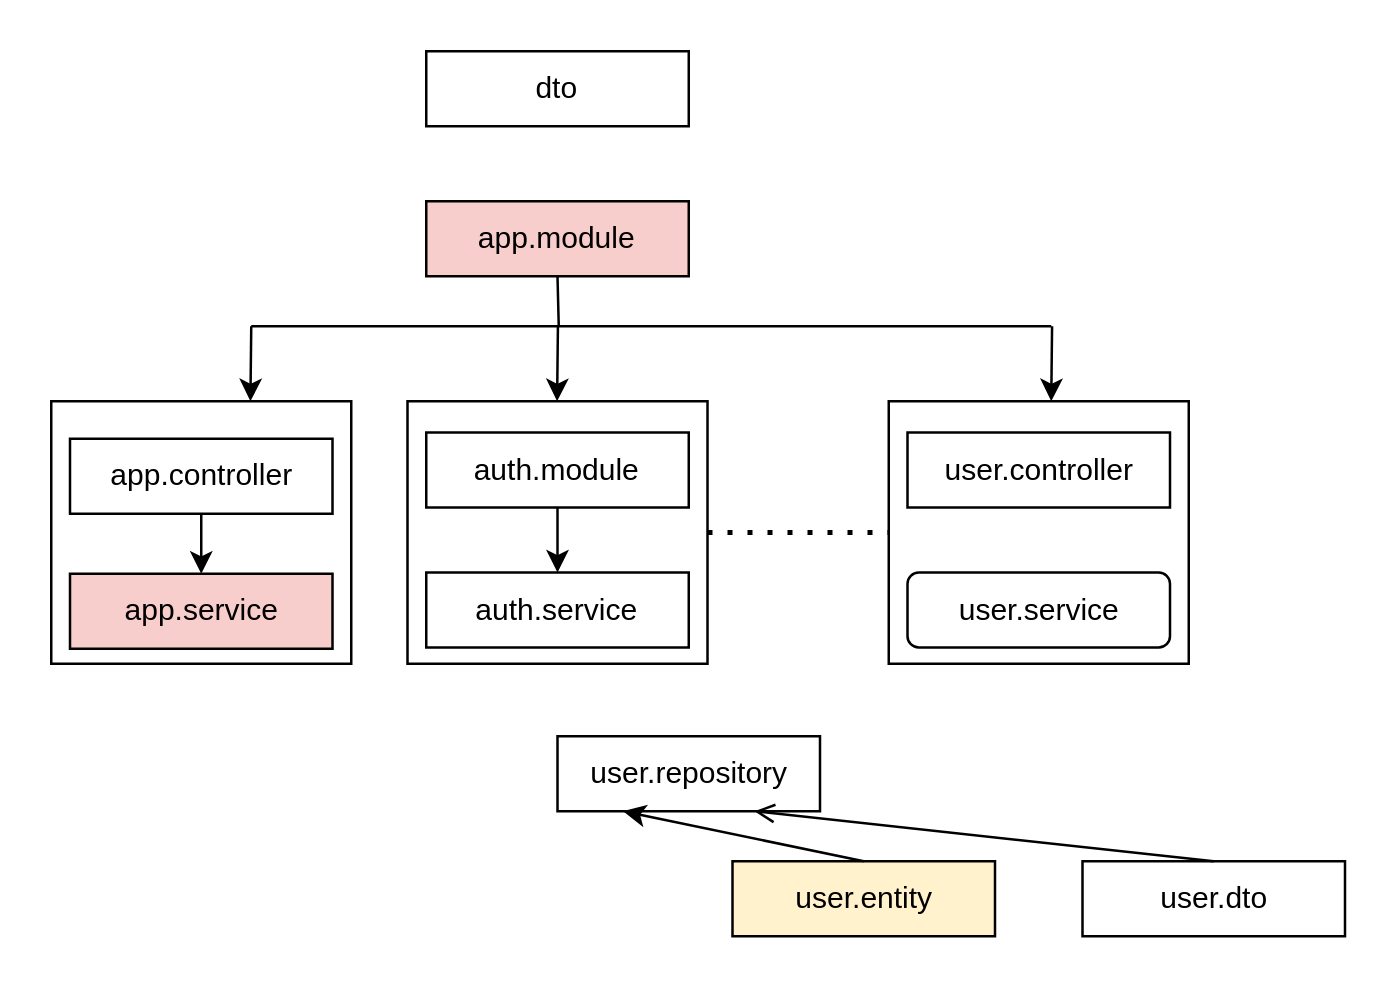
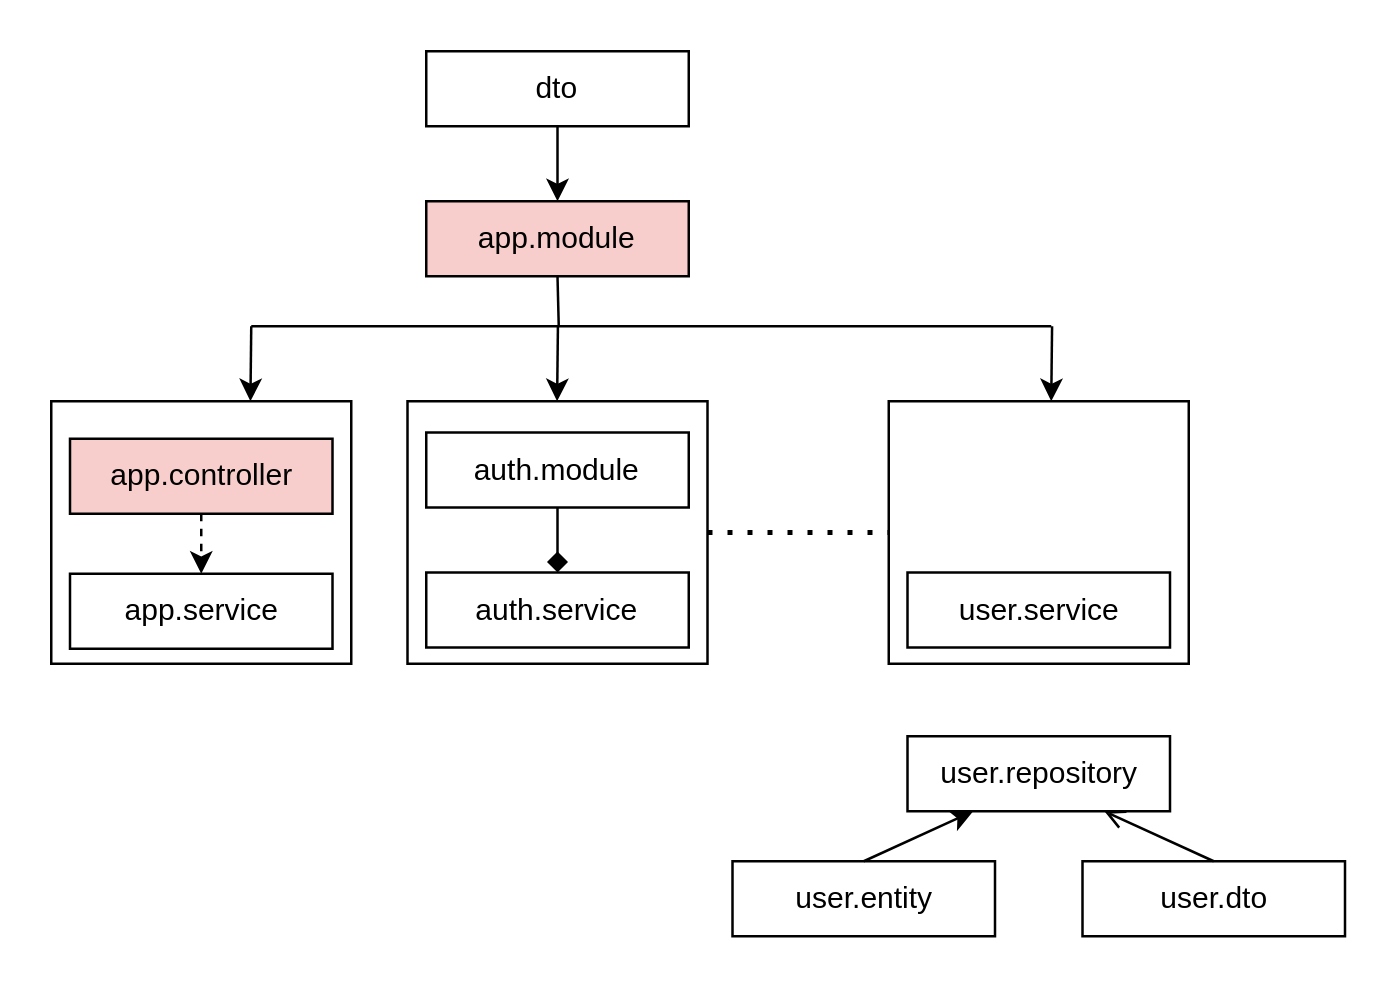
+ <mxCell id="6" value="" style="endArrow=classic;html=1;rounded=0;exitX=0.5;exitY=1;exitDx=0;exitDy=0;entryX=0.5;entryY=0;entryDx=0;entryDy=0;" edge="1" parent="1" source="2" target="3"><mxGeometry width="50" height="50" relative="1" as="geometry"><mxPoint x="360" y="90" as="sourcePoint" /><mxPoint x="410" y="40" as="targetPoint" /></mxGeometry></mxCell>
- <mxCell id="25" value="user.controller" style="rounded=0;whiteSpace=wrap;html=1;" vertex="1" parent="1"><mxGeometry x="362.5" y="172.5" width="105" height="30" as="geometry" /></mxCell>
- <mxCell id="17" value="app.controller" style="rounded=0;whiteSpace=wrap;html=1;" vertex="1" parent="1"><mxGeometry x="27.5" y="175" width="105" height="30" as="geometry" /></mxCell>
+ <mxCell id="17" value="app.controller" style="rounded=0;whiteSpace=wrap;html=1;fillColor=#f8cecc;" vertex="1" parent="1"><mxGeometry x="27.5" y="175" width="105" height="30" as="geometry" /></mxCell>
- <mxCell id="19" value="" style="endArrow=classic;html=1;rounded=0;exitX=0.5;exitY=1;exitDx=0;exitDy=0;" edge="1" parent="1" source="17" target="18"><mxGeometry width="50" height="50" relative="1" as="geometry"><mxPoint x="-22.5" y="205" as="sourcePoint" /><mxPoint x="27.5" y="155" as="targetPoint" /></mxGeometry></mxCell>
+ <mxCell id="19" value="" style="endArrow=classic;html=1;rounded=0;exitX=0.5;exitY=1;exitDx=0;exitDy=0;dashed=1;" edge="1" parent="1" source="17" target="18"><mxGeometry width="50" height="50" relative="1" as="geometry"><mxPoint x="-22.5" y="205" as="sourcePoint" /><mxPoint x="27.5" y="155" as="targetPoint" /></mxGeometry></mxCell>
- <mxCell id="24" value="" style="endArrow=classic;html=1;rounded=0;exitX=0.5;exitY=1;exitDx=0;exitDy=0;entryX=0.5;entryY=0;entryDx=0;entryDy=0;" edge="1" parent="1" source="22" target="23"><mxGeometry width="50" height="50" relative="1" as="geometry"><mxPoint x="310" y="272.5" as="sourcePoint" /><mxPoint x="360" y="222.5" as="targetPoint" /></mxGeometry></mxCell>
+ <mxCell id="24" value="" style="endArrow=diamond;html=1;rounded=0;exitX=0.5;exitY=1;exitDx=0;exitDy=0;entryX=0.5;entryY=0;entryDx=0;entryDy=0;" edge="1" parent="1" source="22" target="23"><mxGeometry width="50" height="50" relative="1" as="geometry"><mxPoint x="310" y="272.5" as="sourcePoint" /><mxPoint x="360" y="222.5" as="targetPoint" /></mxGeometry></mxCell>
- <mxCell id="26" value="user.service" style="whiteSpace=wrap;html=1;rounded=1;" vertex="1" parent="1"><mxGeometry x="362.5" y="228.5" width="105" height="30" as="geometry" /></mxCell>
+ <mxCell id="26" value="user.service" style="rounded=0;whiteSpace=wrap;html=1;" vertex="1" parent="1"><mxGeometry x="362.5" y="228.5" width="105" height="30" as="geometry" /></mxCell>
- <mxCell id="18" value="app.service" style="rounded=0;whiteSpace=wrap;html=1;fillColor=#f8cecc;" vertex="1" parent="1"><mxGeometry x="27.5" y="229" width="105" height="30" as="geometry" /></mxCell>
+ <mxCell id="18" value="app.service" style="rounded=0;whiteSpace=wrap;html=1;" vertex="1" parent="1"><mxGeometry x="27.5" y="229" width="105" height="30" as="geometry" /></mxCell>
- <mxCell id="5" value="user.repository" style="rounded=0;whiteSpace=wrap;html=1;" vertex="1" parent="1"><mxGeometry x="222.5" y="294" width="105" height="30" as="geometry" /></mxCell>
+ <mxCell id="5" value="user.repository" style="rounded=0;whiteSpace=wrap;html=1;" vertex="1" parent="1"><mxGeometry x="362.5" y="294" width="105" height="30" as="geometry" /></mxCell>
- <mxCell id="12" value="user.entity" style="rounded=0;whiteSpace=wrap;html=1;fillColor=#fff2cc;" vertex="1" parent="1"><mxGeometry x="292.5" y="344" width="105" height="30" as="geometry" /></mxCell>
+ <mxCell id="12" value="user.entity" style="rounded=0;whiteSpace=wrap;html=1;" vertex="1" parent="1"><mxGeometry x="292.5" y="344" width="105" height="30" as="geometry" /></mxCell>
